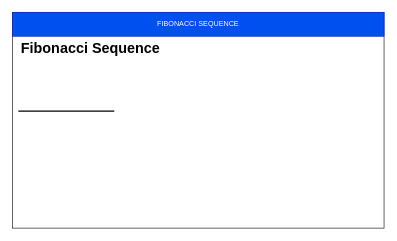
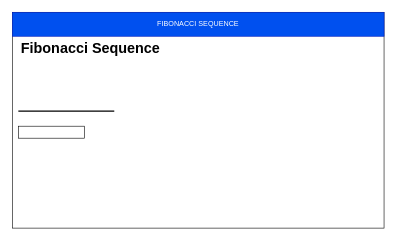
+ <mxCell id="8" value="CALCULATE" style="rounded=0;whiteSpace=wrap;html=1;labelBackgroundColor=none;fontColor=#FFFFFF;" vertex="1" parent="1"><mxGeometry x="30" y="210" width="110" height="20" as="geometry" /></mxCell>
